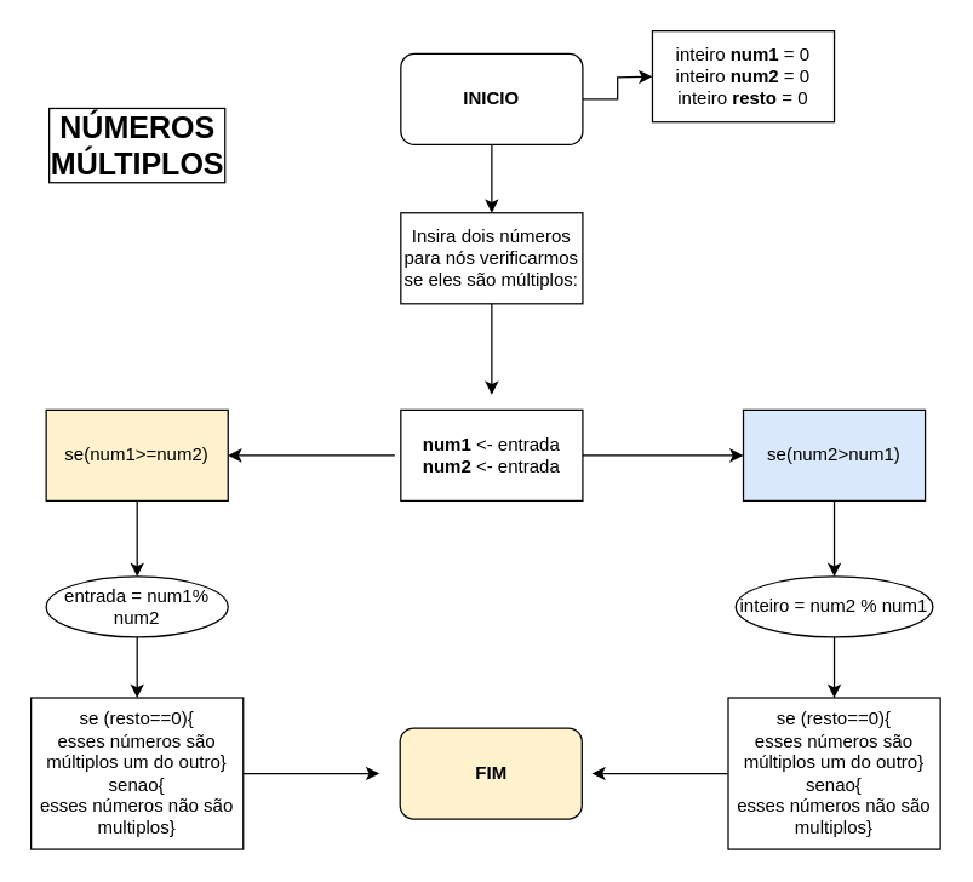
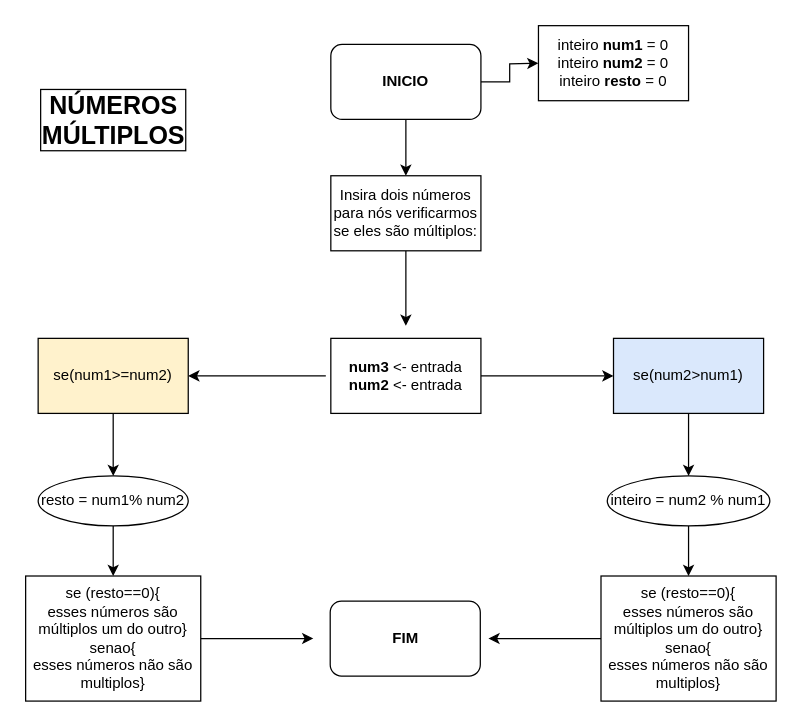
- <mxCell id="10" value="&lt;b&gt;num1 &lt;/b&gt;&amp;lt;- entrada&lt;div&gt;&lt;b&gt;num2 &lt;/b&gt;&amp;lt;- entrada&lt;/div&gt;" style="rounded=0;whiteSpace=wrap;html=1;" vertex="1" parent="1"><mxGeometry x="264" y="270" width="120" height="60" as="geometry" /></mxCell>
+ <mxCell id="10" value="&lt;b&gt;num3 &lt;/b&gt;&amp;lt;- entrada&lt;div&gt;&lt;b&gt;num2 &lt;/b&gt;&amp;lt;- entrada&lt;/div&gt;" style="rounded=0;whiteSpace=wrap;html=1;" vertex="1" parent="1"><mxGeometry x="264" y="270" width="120" height="60" as="geometry" /></mxCell>
- <mxCell id="16" value="entrada = num1% num2" style="ellipse;whiteSpace=wrap;html=1;" vertex="1" parent="1"><mxGeometry x="30" y="380" width="120" height="40" as="geometry" /></mxCell>
+ <mxCell id="16" value="resto = num1% num2" style="ellipse;whiteSpace=wrap;html=1;" vertex="1" parent="1"><mxGeometry x="30" y="380" width="120" height="40" as="geometry" /></mxCell>
- <mxCell id="23" value="&lt;b&gt;FIM&lt;/b&gt;" style="rounded=1;whiteSpace=wrap;html=1;fillColor=#fff2cc;" vertex="1" parent="1"><mxGeometry x="263.5" y="480" width="120" height="60" as="geometry" /></mxCell>
+ <mxCell id="23" value="&lt;b&gt;FIM&lt;/b&gt;" style="rounded=1;whiteSpace=wrap;html=1;" vertex="1" parent="1"><mxGeometry x="263.5" y="480" width="120" height="60" as="geometry" /></mxCell>
